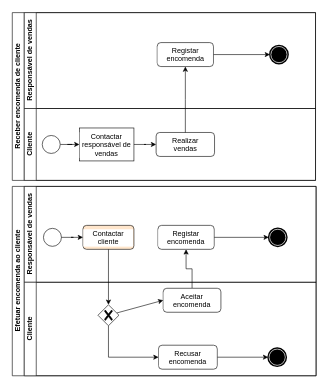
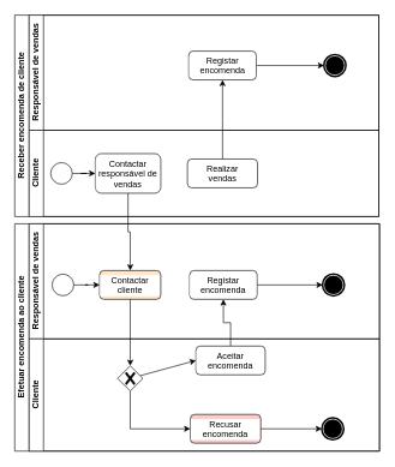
- <mxCell id="15" value="Contactar responsável de vendas" style="whiteSpace=wrap;html=1;verticalAlign=top;labelBackgroundColor=#ffffff;rounded=0;" vertex="1" parent="11"><mxGeometry x="92" y="32.5" width="91" height="55" as="geometry" /></mxCell>
+ <mxCell id="15" value="Contactar responsável de vendas" style="rounded=1;whiteSpace=wrap;html=1;verticalAlign=top;labelBackgroundColor=#ffffff;" vertex="1" parent="11"><mxGeometry x="92" y="32.5" width="91" height="55" as="geometry" /></mxCell>
- <mxCell id="17" value="" style="edgeStyle=orthogonalEdgeStyle;rounded=0;orthogonalLoop=1;jettySize=auto;html=1;" edge="1" parent="11" source="15" target="16"><mxGeometry relative="1" as="geometry" /></mxCell>
+ <mxCell id="17" value="" style="edgeStyle=orthogonalEdgeStyle;rounded=0;orthogonalLoop=1;jettySize=auto;html=1;" edge="1" parent="11" source="15" target="29"><mxGeometry relative="1" as="geometry" /></mxCell>
- <mxCell id="40" value="Recusar encomenda" style="whiteSpace=wrap;html=1;verticalAlign=top;rounded=1;labelBackgroundColor=#ffffff;" vertex="1" parent="33"><mxGeometry x="224" y="105" width="98" height="40" as="geometry" /></mxCell>
+ <mxCell id="40" value="Recusar encomenda" style="whiteSpace=wrap;html=1;verticalAlign=top;rounded=1;labelBackgroundColor=#ffffff;fillColor=#f8cecc;" vertex="1" parent="33"><mxGeometry x="224" y="105" width="98" height="40" as="geometry" /></mxCell>
